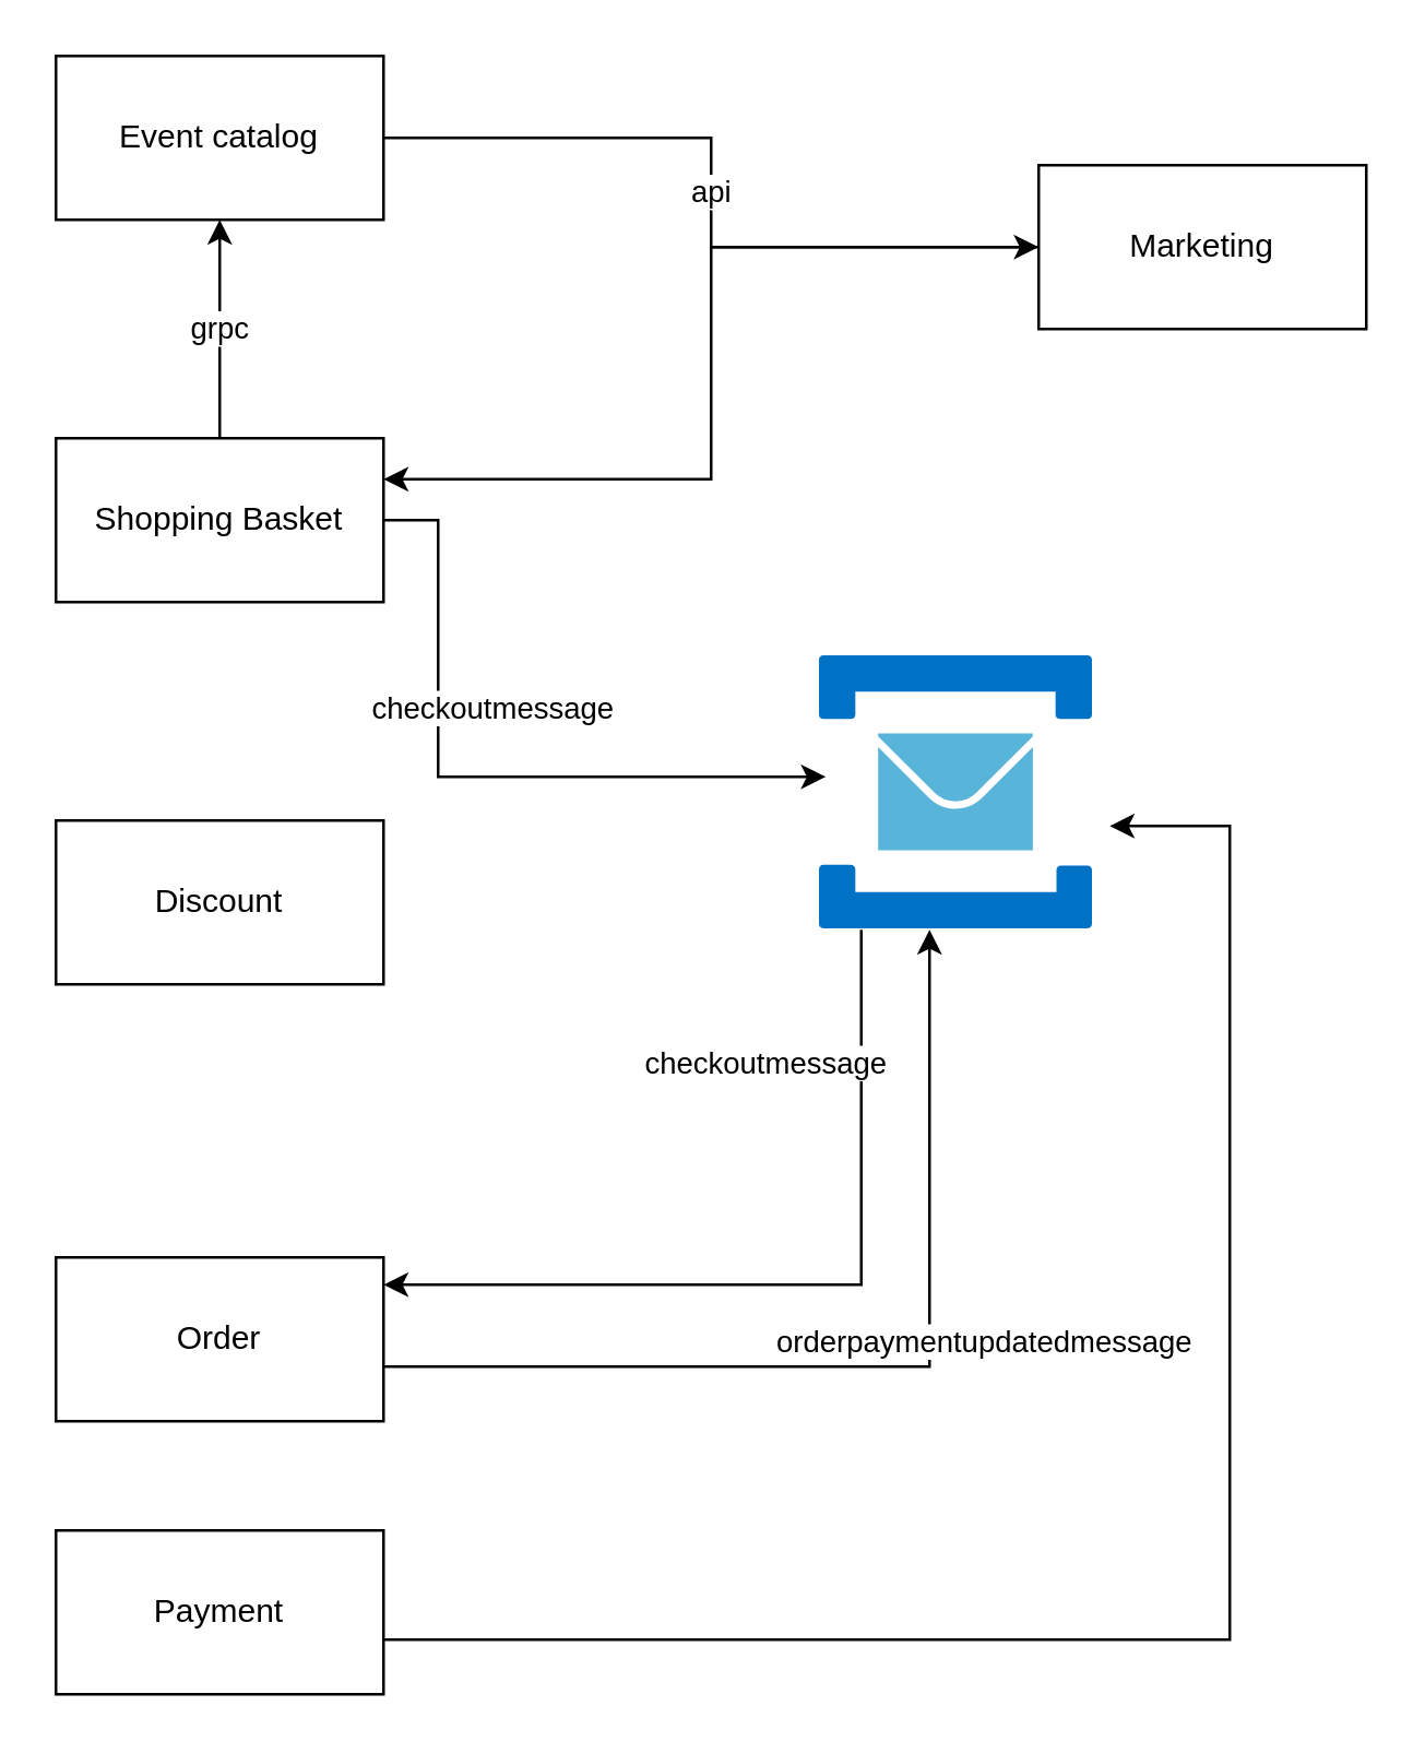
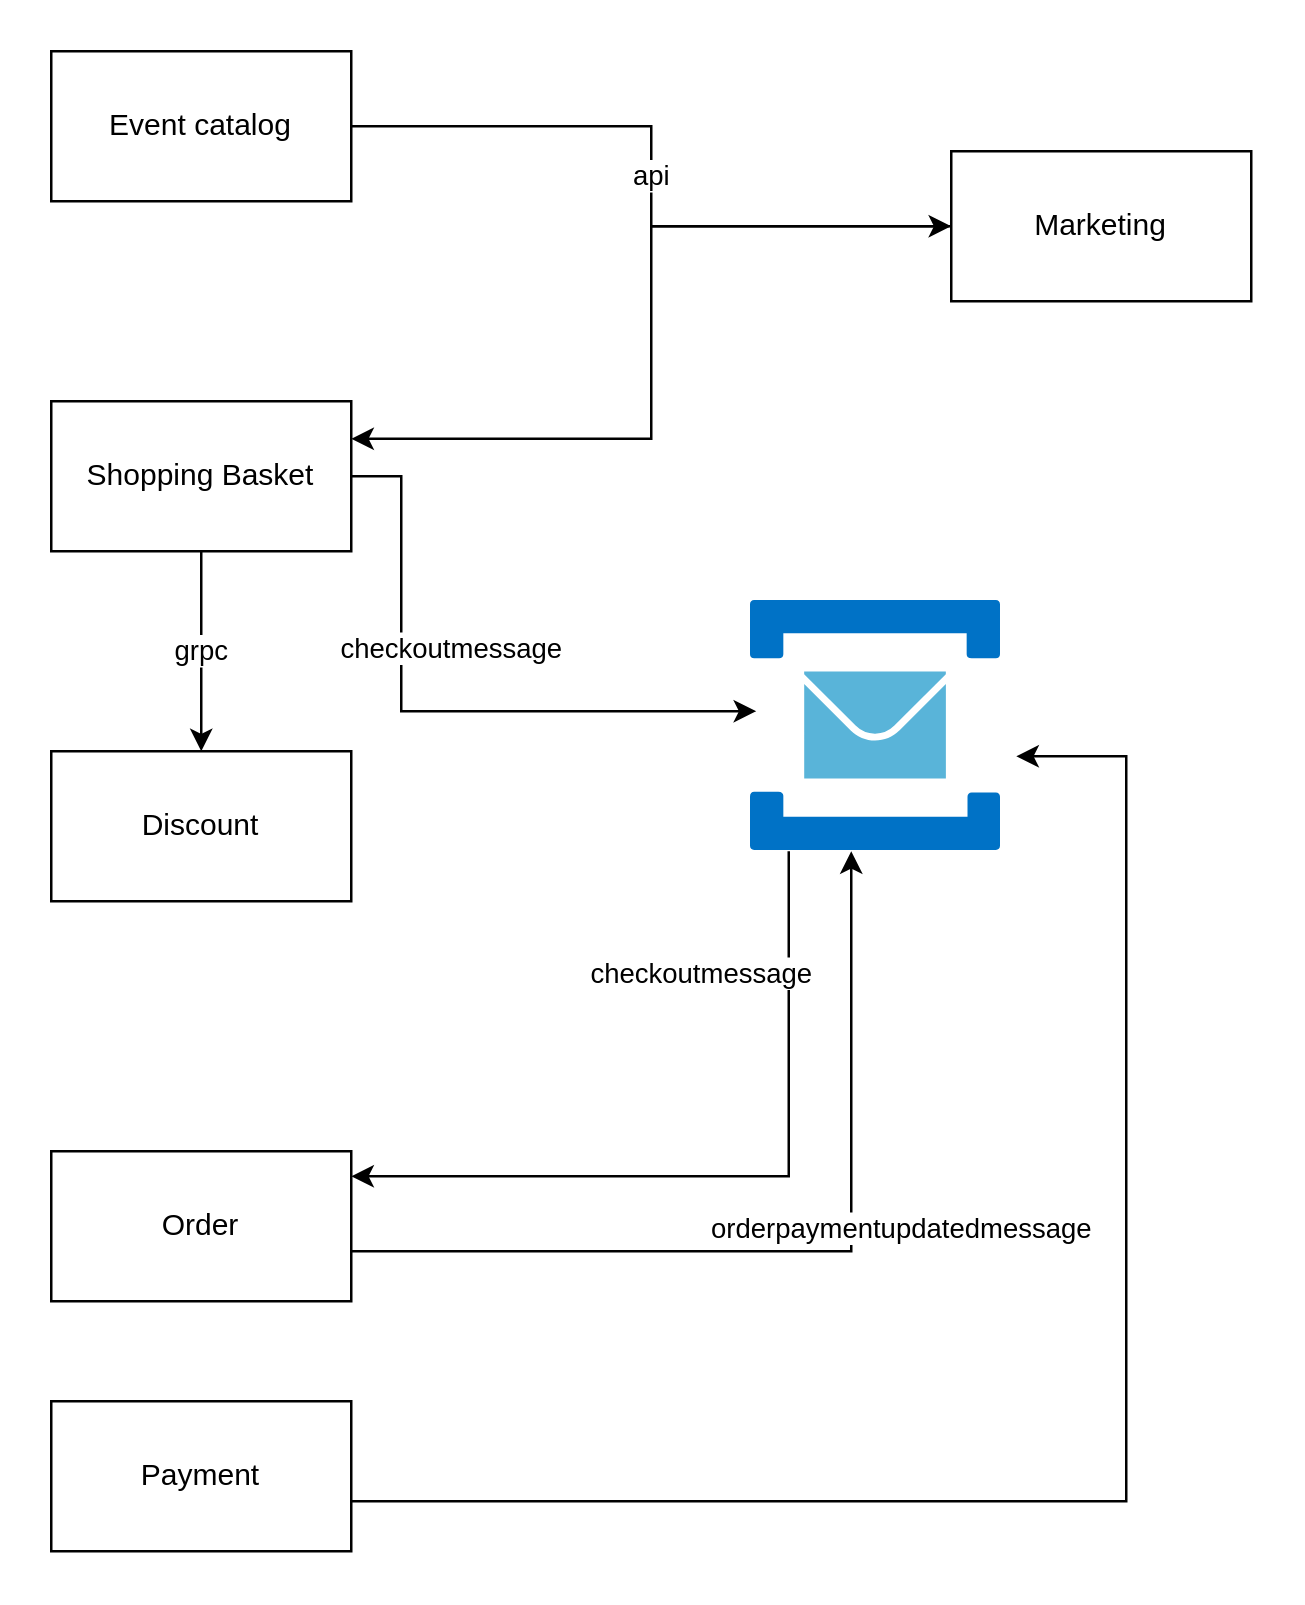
- <mxCell id="4" value="grpc" style="edgeStyle=orthogonalEdgeStyle;rounded=0;orthogonalLoop=1;jettySize=auto;html=1;" parent="1" source="6" target="3" edge="1"><mxGeometry relative="1" as="geometry" /></mxCell>
+ <mxCell id="4" value="grpc" style="edgeStyle=orthogonalEdgeStyle;rounded=0;orthogonalLoop=1;jettySize=auto;html=1;" parent="1" source="6" target="7" edge="1"><mxGeometry relative="1" as="geometry" /></mxCell>
